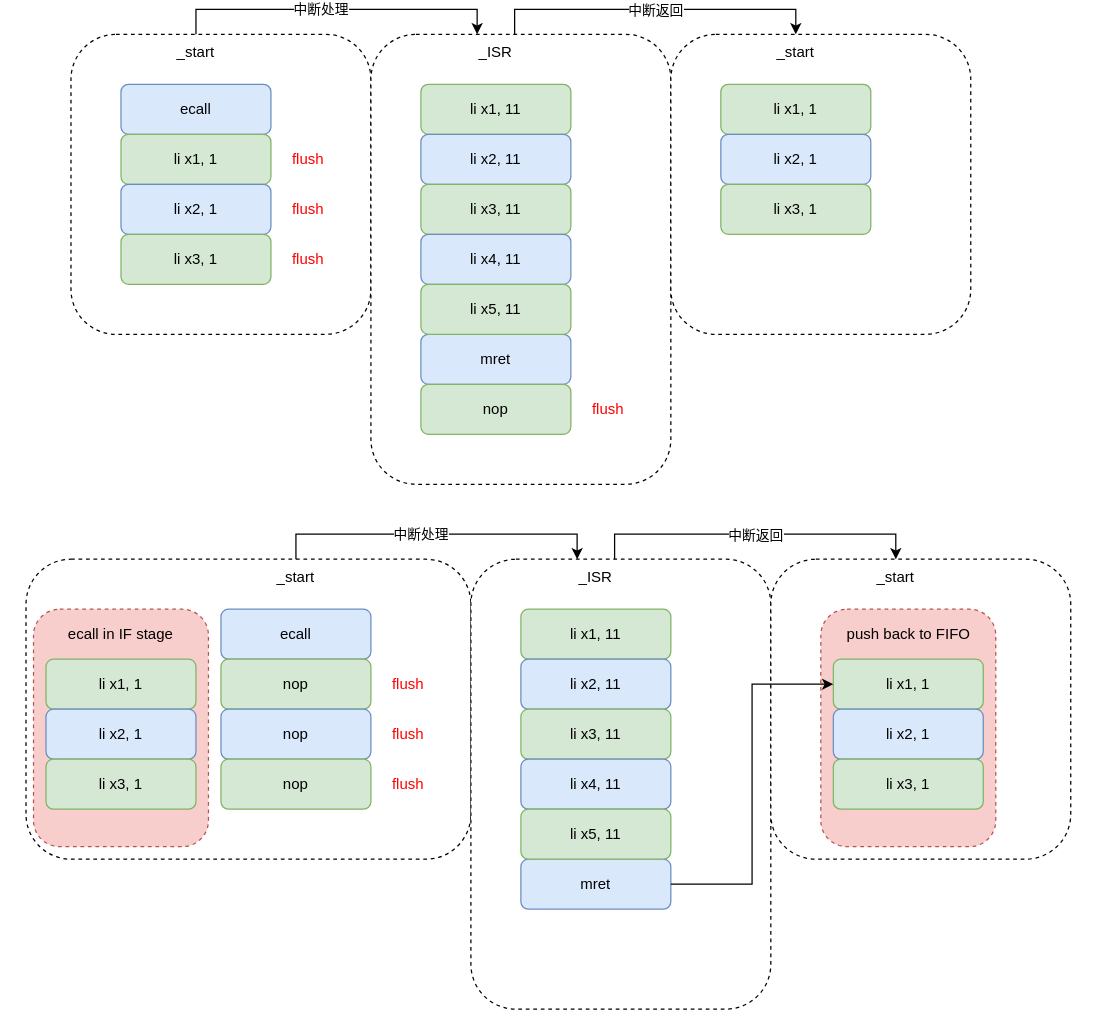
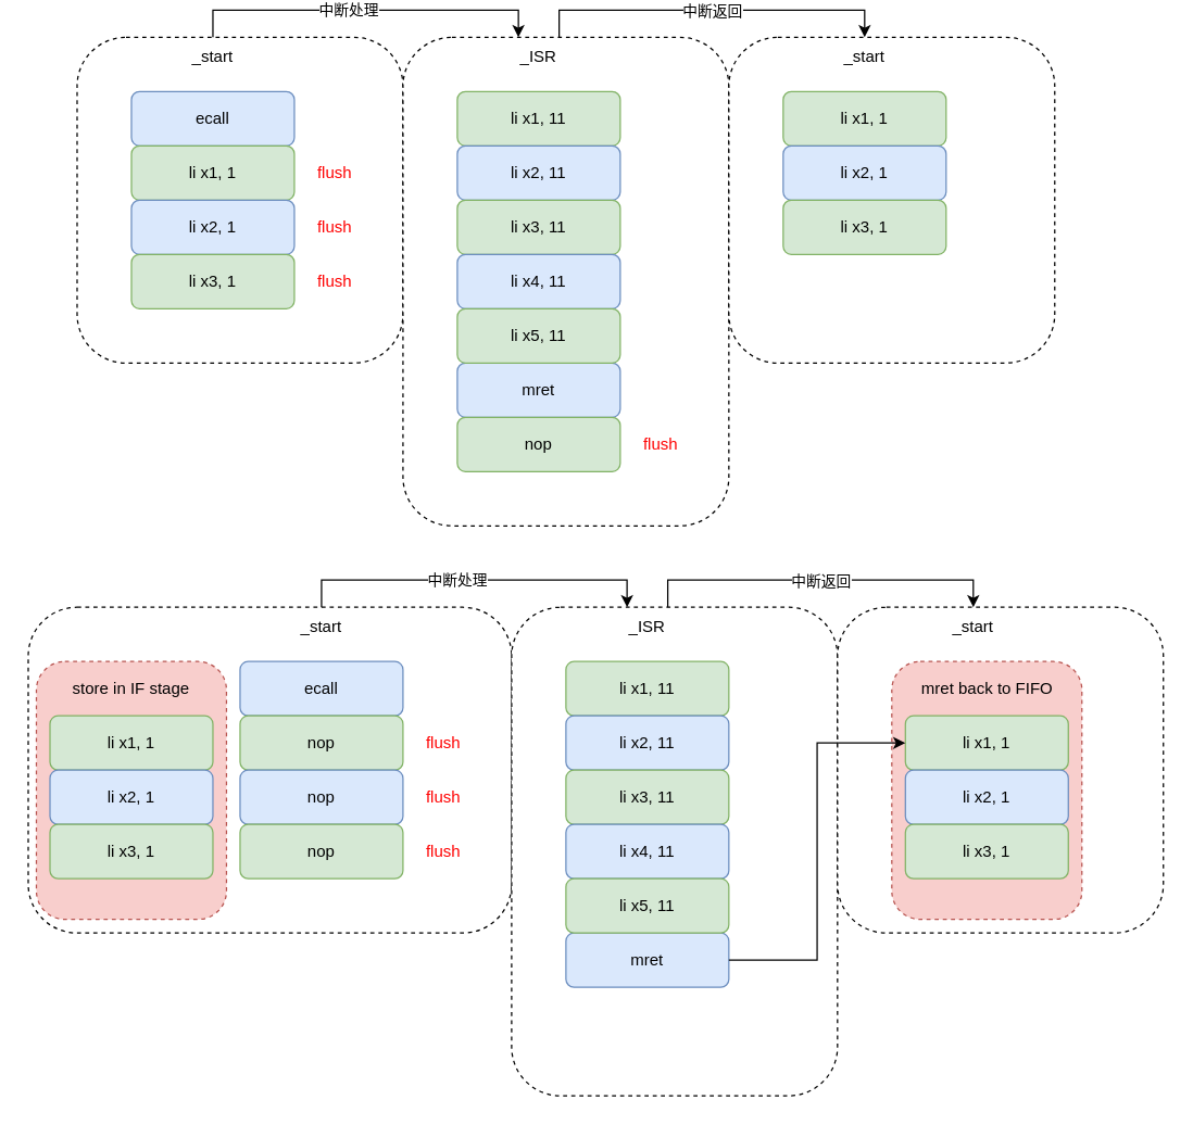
- <mxCell id="59" value="ecall in IF stage" style="text;html=1;align=center;verticalAlign=middle;whiteSpace=wrap;rounded=0;" vertex="1" parent="1"><mxGeometry x="51" y="485" width="90" height="30" as="geometry" /></mxCell>
+ <mxCell id="59" value="store in IF stage" style="text;html=1;align=center;verticalAlign=middle;whiteSpace=wrap;rounded=0;" vertex="1" parent="1"><mxGeometry x="51" y="485" width="90" height="30" as="geometry" /></mxCell>
- <mxCell id="64" value="push back to FIFO" style="text;html=1;align=center;verticalAlign=middle;whiteSpace=wrap;rounded=0;" vertex="1" parent="1"><mxGeometry x="673.5" y="485" width="105" height="30" as="geometry" /></mxCell>
+ <mxCell id="64" value="mret back to FIFO" style="text;html=1;align=center;verticalAlign=middle;whiteSpace=wrap;rounded=0;" vertex="1" parent="1"><mxGeometry x="673.5" y="485" width="105" height="30" as="geometry" /></mxCell>
